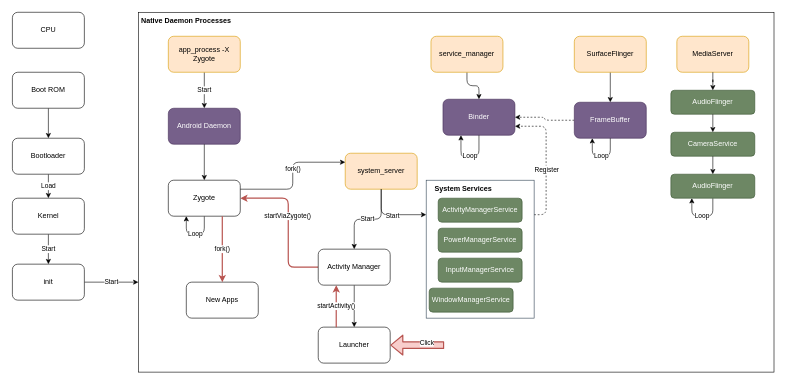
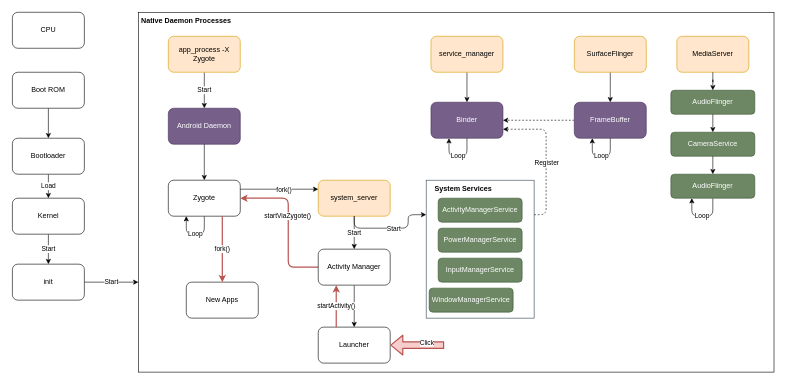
- <mxCell id="32" value="Binder" style="rounded=1;whiteSpace=wrap;html=1;sketch=0;fillColor=#76608a;fontColor=#ffffff;strokeColor=#432D57;" vertex="1" parent="11"><mxGeometry x="508" y="145" width="120" height="60" as="geometry" /></mxCell>
+ <mxCell id="32" value="Binder" style="rounded=1;whiteSpace=wrap;html=1;sketch=0;fillColor=#76608a;fontColor=#ffffff;strokeColor=#432D57;" vertex="1" parent="11"><mxGeometry x="488" y="150" width="120" height="60" as="geometry" /></mxCell>
- <mxCell id="17" value="system_server" style="rounded=1;whiteSpace=wrap;html=1;sketch=0;fillColor=#ffe6cc;strokeColor=#d79b00;" vertex="1" parent="11"><mxGeometry x="345" y="235" width="120" height="60" as="geometry" /></mxCell>
+ <mxCell id="17" value="system_server" style="rounded=1;whiteSpace=wrap;html=1;sketch=0;fillColor=#ffe6cc;strokeColor=#d79b00;" vertex="1" parent="11"><mxGeometry x="300" y="280" width="120" height="60" as="geometry" /></mxCell>
